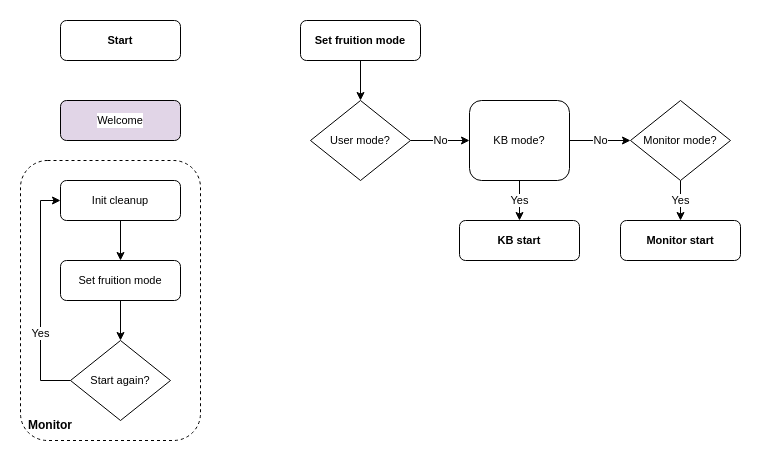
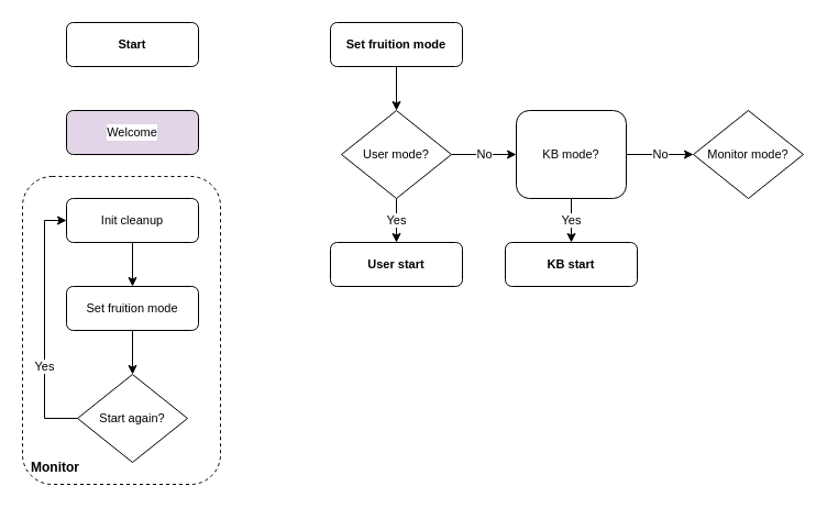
+ <mxCell id="15" value="Yes" style="edgeStyle=orthogonalEdgeStyle;rounded=0;orthogonalLoop=1;jettySize=auto;html=1;startArrow=none;startFill=0;endArrow=classic;endFill=1;" parent="1" source="16" target="22" edge="1"><mxGeometry relative="1" as="geometry" /></mxCell>
- <mxCell id="20" value="Yes" style="edgeStyle=orthogonalEdgeStyle;rounded=0;orthogonalLoop=1;jettySize=auto;html=1;startArrow=none;startFill=0;endArrow=classic;endFill=1;" parent="1" source="21" target="24" edge="1"><mxGeometry relative="1" as="geometry" /></mxCell>
+ <mxCell id="22" value="&lt;span style=&quot;font-size: 11px;&quot;&gt;User start&lt;br&gt;&lt;/span&gt;" style="rounded=1;whiteSpace=wrap;html=1;fontSize=12;glass=0;strokeWidth=1;shadow=0;fontStyle=1;labelBackgroundColor=default;labelBorderColor=none;" parent="1" vertex="1"><mxGeometry x="300" y="220" width="120" height="40" as="geometry" /></mxCell>
- <mxCell id="24" value="&lt;span style=&quot;font-size: 11px;&quot;&gt;Monitor start&lt;br&gt;&lt;/span&gt;" style="rounded=1;whiteSpace=wrap;html=1;fontSize=12;glass=0;strokeWidth=1;shadow=0;fontStyle=1;labelBackgroundColor=default;labelBorderColor=none;" parent="1" vertex="1"><mxGeometry x="620" y="220" width="120" height="40" as="geometry" /></mxCell>
